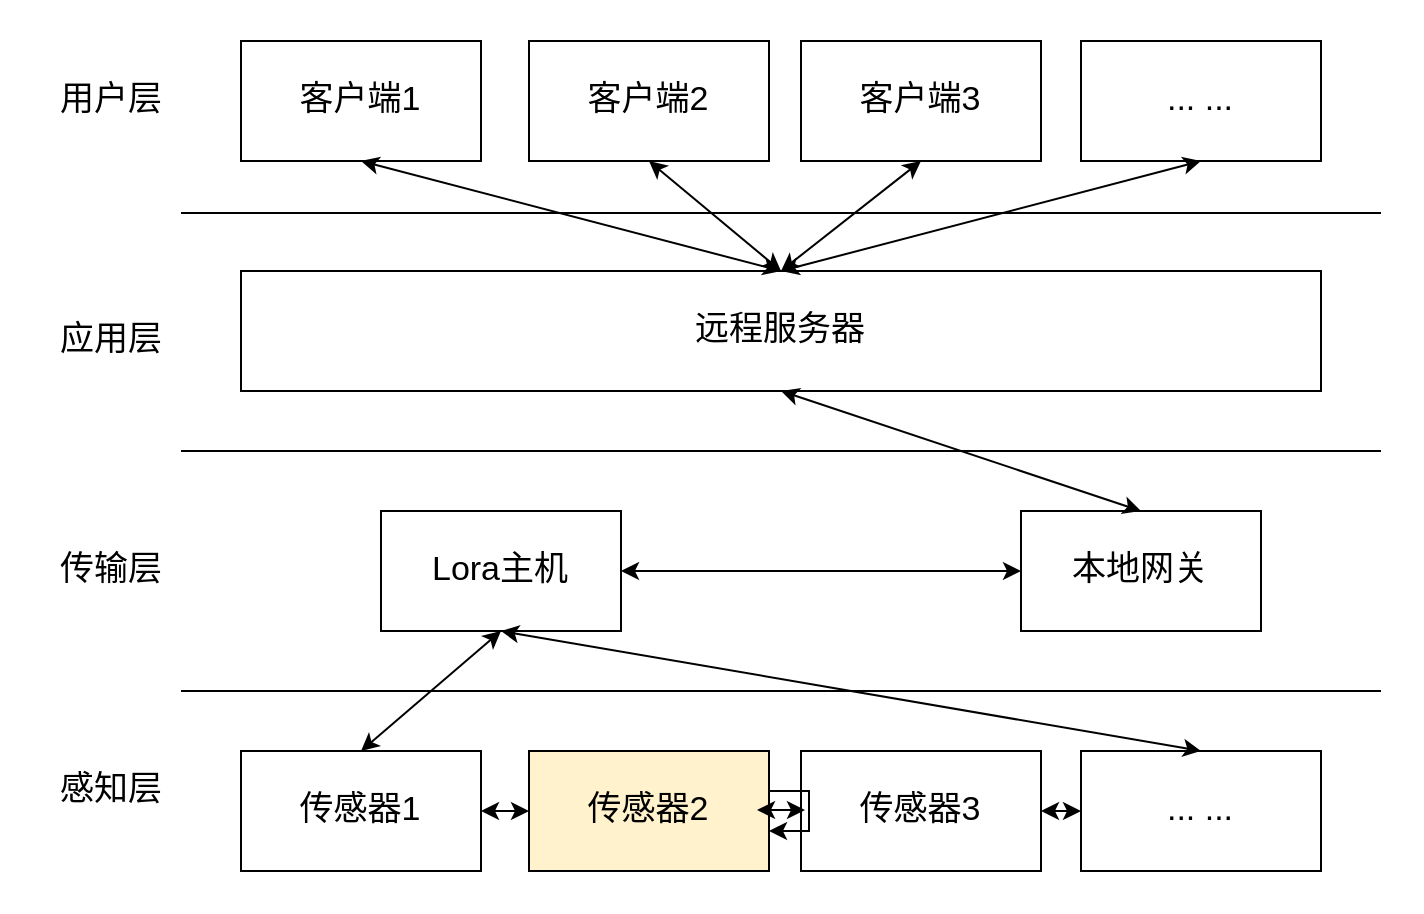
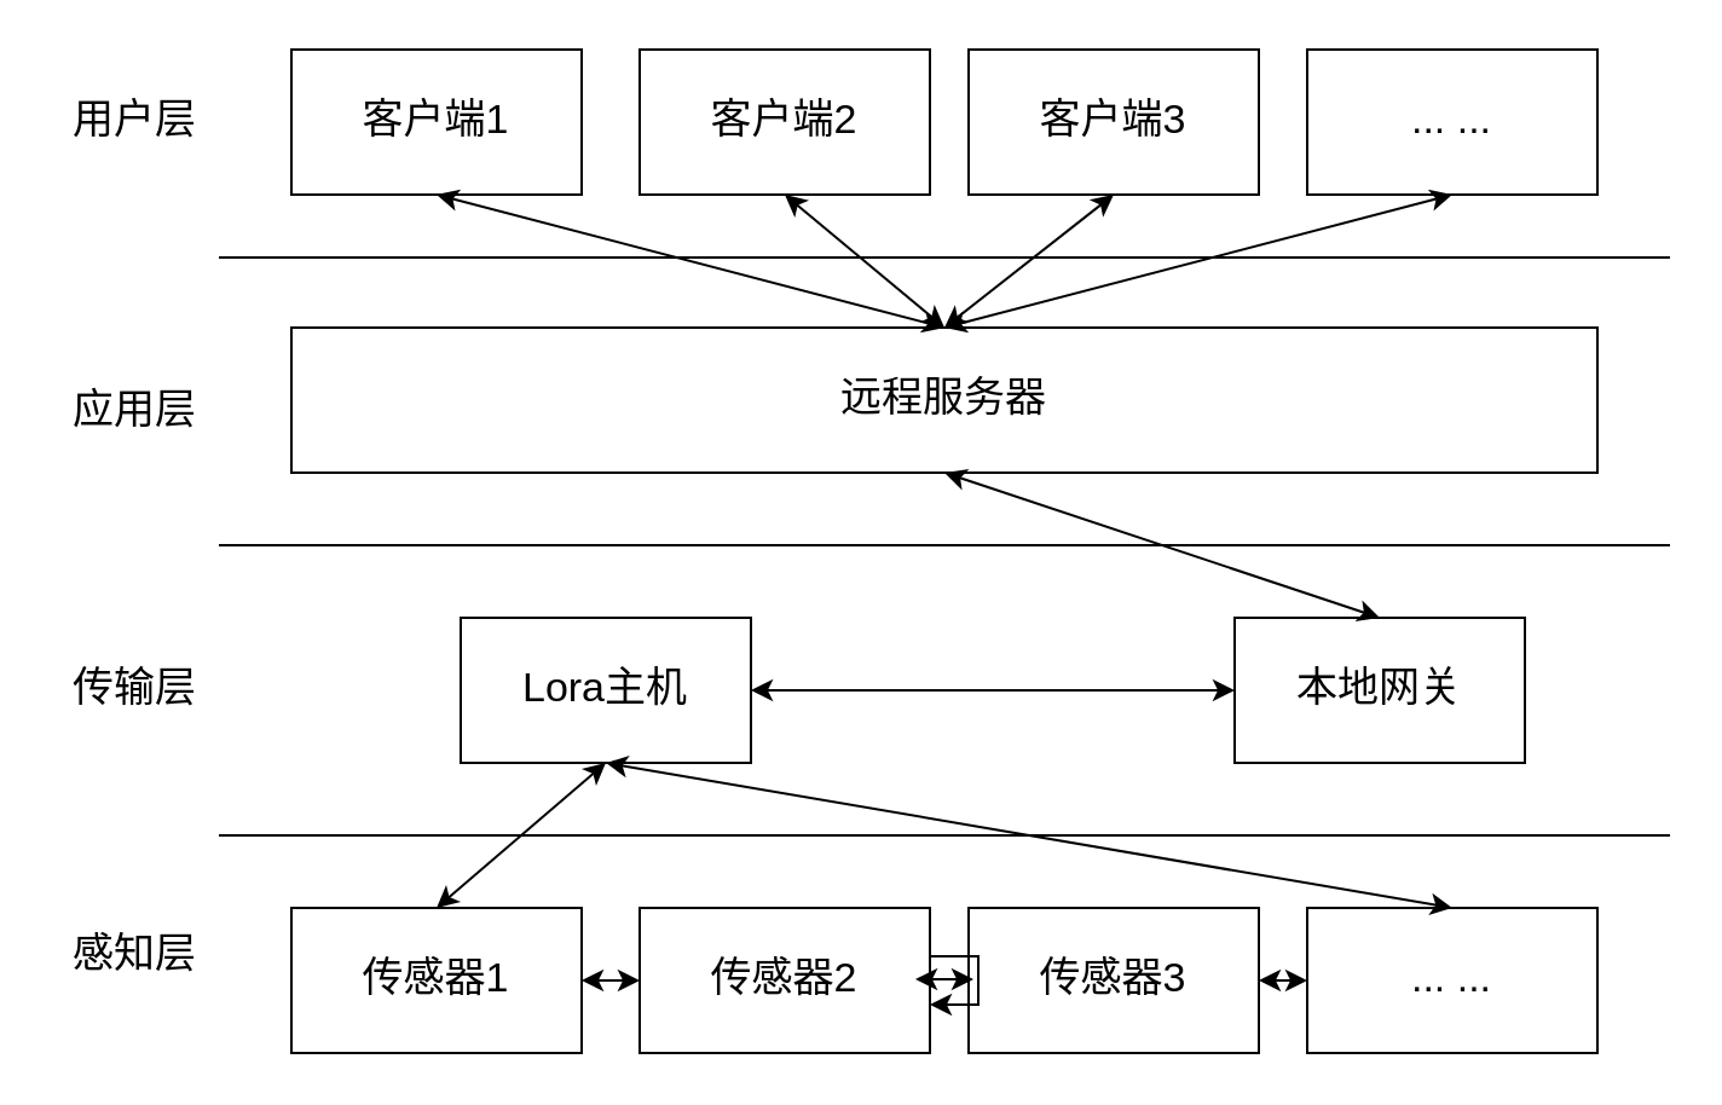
- <mxCell id="10" value="传感器2" style="rounded=0;whiteSpace=wrap;html=1;fontSize=17;strokeWidth=1;fillColor=#fff2cc;" vertex="1" parent="1"><mxGeometry x="264" y="375" width="120" height="60" as="geometry" /></mxCell>
+ <mxCell id="10" value="传感器2" style="rounded=0;whiteSpace=wrap;html=1;fontSize=17;strokeWidth=1;" vertex="1" parent="1"><mxGeometry x="264" y="375" width="120" height="60" as="geometry" /></mxCell>
